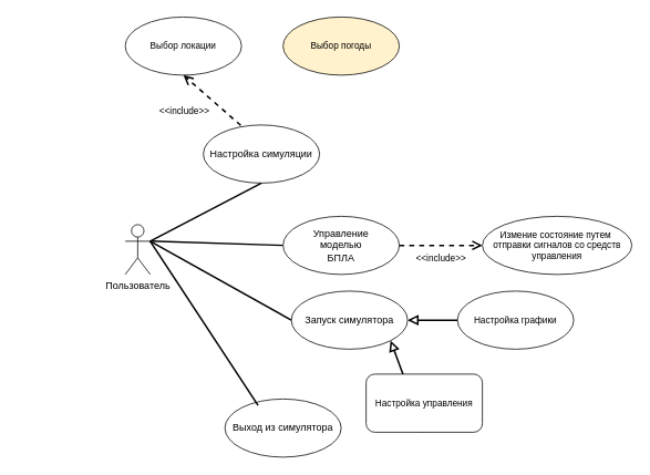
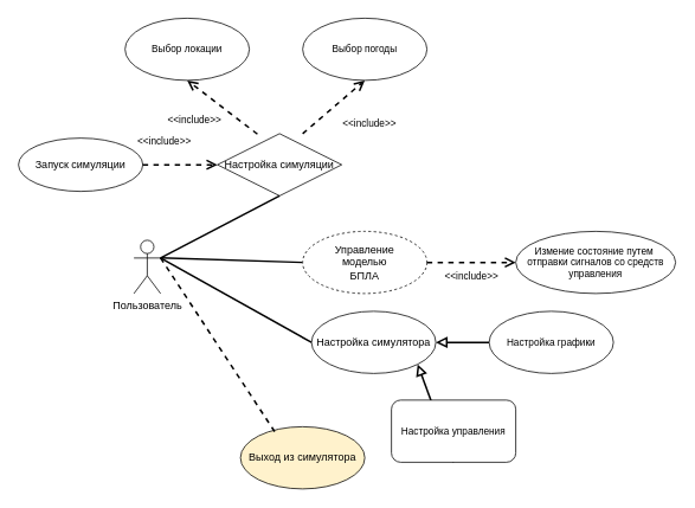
- <mxCell id="6" value="Выбор локации" style="ellipse;whiteSpace=wrap;html=1;fontFamily=Helvetica;fontSize=11;fontColor=default;labelBackgroundColor=none;" vertex="1" parent="1"><mxGeometry x="150" y="20" width="140" height="70" as="geometry" /></mxCell>
+ <mxCell id="6" value="Выбор локации" style="ellipse;whiteSpace=wrap;html=1;fontFamily=Helvetica;fontSize=11;fontColor=default;labelBackgroundColor=none;" vertex="1" parent="1"><mxGeometry x="140" y="20" width="140" height="70" as="geometry" /></mxCell>
- <mxCell id="7" value="Выбор погоды" style="ellipse;whiteSpace=wrap;html=1;fontFamily=Helvetica;fontSize=11;fontColor=default;labelBackgroundColor=none;fillColor=#fff2cc;" vertex="1" parent="1"><mxGeometry x="340" y="20" width="140" height="70" as="geometry" /></mxCell>
+ <mxCell id="7" value="Выбор погоды" style="ellipse;whiteSpace=wrap;html=1;fontFamily=Helvetica;fontSize=11;fontColor=default;labelBackgroundColor=none;" vertex="1" parent="1"><mxGeometry x="340" y="20" width="140" height="70" as="geometry" /></mxCell>
+ <mxCell id="9" value="&amp;lt;&amp;lt;include&amp;gt;&amp;gt;" style="html=1;verticalAlign=bottom;labelBackgroundColor=none;endArrow=open;endFill=0;dashed=1;rounded=0;strokeColor=default;strokeWidth=2;align=center;fontFamily=Helvetica;fontSize=11;fontColor=default;endSize=8;exitX=0.686;exitY=0;exitDx=0;exitDy=0;entryX=0.5;entryY=1;entryDx=0;entryDy=0;curved=0;exitPerimeter=0;" edge="1" parent="1" source="5" target="7"><mxGeometry x="0.273" y="-46" width="160" relative="1" as="geometry"><mxPoint x="499" y="137" as="sourcePoint" /><mxPoint x="330" y="60" as="targetPoint" /><mxPoint as="offset" /></mxGeometry></mxCell>
+ <mxCell id="12" value="Запуск симуляции" style="ellipse;whiteSpace=wrap;html=1;" vertex="1" parent="1"><mxGeometry x="20" y="155" width="140" height="60" as="geometry" /></mxCell>
+ <mxCell id="13" value="&amp;lt;&amp;lt;include&amp;gt;&amp;gt;" style="html=1;verticalAlign=bottom;labelBackgroundColor=none;endArrow=open;endFill=0;dashed=1;rounded=0;strokeColor=default;strokeWidth=2;align=center;fontFamily=Helvetica;fontSize=11;fontColor=default;endSize=8;entryX=0;entryY=0.5;entryDx=0;entryDy=0;exitX=1;exitY=0.5;exitDx=0;exitDy=0;" edge="1" parent="1" source="12" target="5"><mxGeometry x="-0.422" y="18" width="160" relative="1" as="geometry"><mxPoint x="160" y="230" as="sourcePoint" /><mxPoint x="320" y="230" as="targetPoint" /><mxPoint as="offset" /></mxGeometry></mxCell>
- <mxCell id="5" value="Настройка симуляции" style="ellipse;whiteSpace=wrap;html=1;" vertex="1" parent="1"><mxGeometry x="244" y="150" width="140" height="70" as="geometry" /></mxCell>
+ <mxCell id="5" value="Настройка симуляции" style="rhombus;whiteSpace=wrap;html=1;" vertex="1" parent="1"><mxGeometry x="244" y="150" width="140" height="70" as="geometry" /></mxCell>
- <mxCell id="19" value="Управление&lt;br&gt;моделью&lt;div&gt;БПЛА&lt;/div&gt;" style="ellipse;whiteSpace=wrap;html=1;" vertex="1" parent="1"><mxGeometry x="340" y="260" width="140" height="70" as="geometry" /></mxCell>
+ <mxCell id="19" value="Управление&lt;br&gt;моделью&lt;div&gt;БПЛА&lt;/div&gt;" style="ellipse;whiteSpace=wrap;html=1;dashed=1;" vertex="1" parent="1"><mxGeometry x="340" y="260" width="140" height="70" as="geometry" /></mxCell>
- <mxCell id="14" value="Запуск симулятора" style="ellipse;whiteSpace=wrap;html=1;" vertex="1" parent="1"><mxGeometry x="350" y="350" width="140" height="70" as="geometry" /></mxCell>
+ <mxCell id="14" value="Настройка симулятора" style="ellipse;whiteSpace=wrap;html=1;" vertex="1" parent="1"><mxGeometry x="350" y="350" width="140" height="70" as="geometry" /></mxCell>
- <mxCell id="11" value="" style="endArrow=none;startArrow=none;endFill=0;startFill=0;endSize=8;html=1;verticalAlign=bottom;labelBackgroundColor=none;strokeWidth=2;rounded=0;strokeColor=default;align=center;fontFamily=Helvetica;fontSize=11;fontColor=default;entryX=0.285;entryY=0.11;entryDx=0;entryDy=0;entryPerimeter=0;exitX=1;exitY=0.333;exitDx=0;exitDy=0;exitPerimeter=0;" edge="1" parent="1" source="4" target="10"><mxGeometry width="160" relative="1" as="geometry"><mxPoint x="230" y="230" as="sourcePoint" /><mxPoint x="393" y="138" as="targetPoint" /></mxGeometry></mxCell>
+ <mxCell id="11" value="" style="endArrow=none;startArrow=none;endFill=0;startFill=0;endSize=8;html=1;verticalAlign=bottom;labelBackgroundColor=none;strokeWidth=2;rounded=0;strokeColor=default;align=center;fontFamily=Helvetica;fontSize=11;fontColor=default;entryX=0.285;entryY=0.11;entryDx=0;entryDy=0;entryPerimeter=0;exitX=1;exitY=0.333;exitDx=0;exitDy=0;exitPerimeter=0;dashed=1;" edge="1" parent="1" source="4" target="10"><mxGeometry width="160" relative="1" as="geometry"><mxPoint x="230" y="230" as="sourcePoint" /><mxPoint x="393" y="138" as="targetPoint" /></mxGeometry></mxCell>
- <mxCell id="10" value="Выход из симулятора" style="ellipse;whiteSpace=wrap;html=1;" vertex="1" parent="1"><mxGeometry x="270" y="480" width="140" height="70" as="geometry" /></mxCell>
+ <mxCell id="10" value="Выход из симулятора" style="ellipse;whiteSpace=wrap;html=1;fillColor=#fff2cc;" vertex="1" parent="1"><mxGeometry x="270" y="480" width="140" height="70" as="geometry" /></mxCell>
